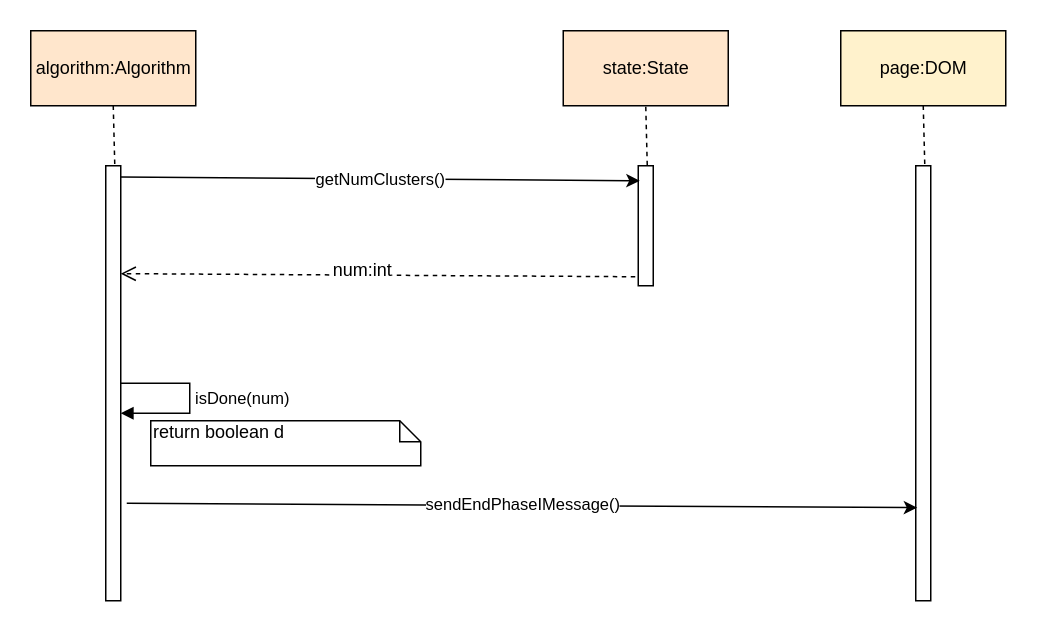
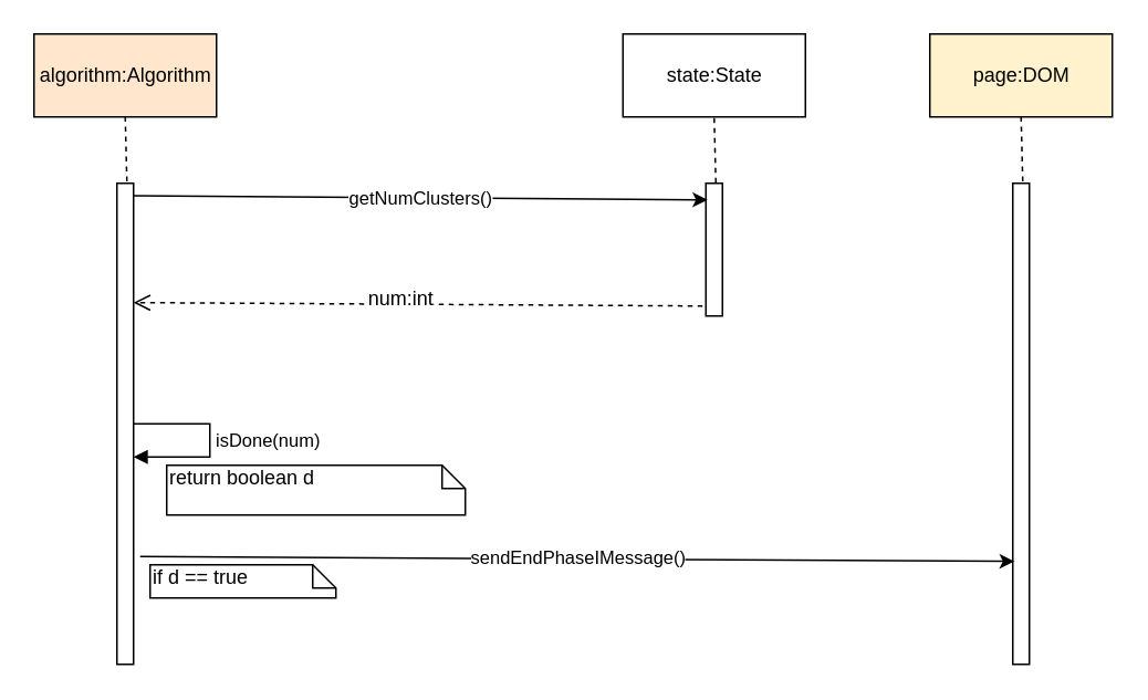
- <mxCell id="6" value="state:State" style="html=1;fillColor=#ffe6cc;" vertex="1" parent="1"><mxGeometry x="375" y="20" width="110" height="50" as="geometry" /></mxCell>
+ <mxCell id="6" value="state:State" style="html=1;" vertex="1" parent="1"><mxGeometry x="375" y="20" width="110" height="50" as="geometry" /></mxCell>
+ <mxCell id="17" value="if d == true" style="shape=note;whiteSpace=wrap;html=1;size=14;verticalAlign=top;align=left;spacingTop=-6;" vertex="1" parent="1"><mxGeometry x="90" y="340" width="112" height="20" as="geometry" /></mxCell>
